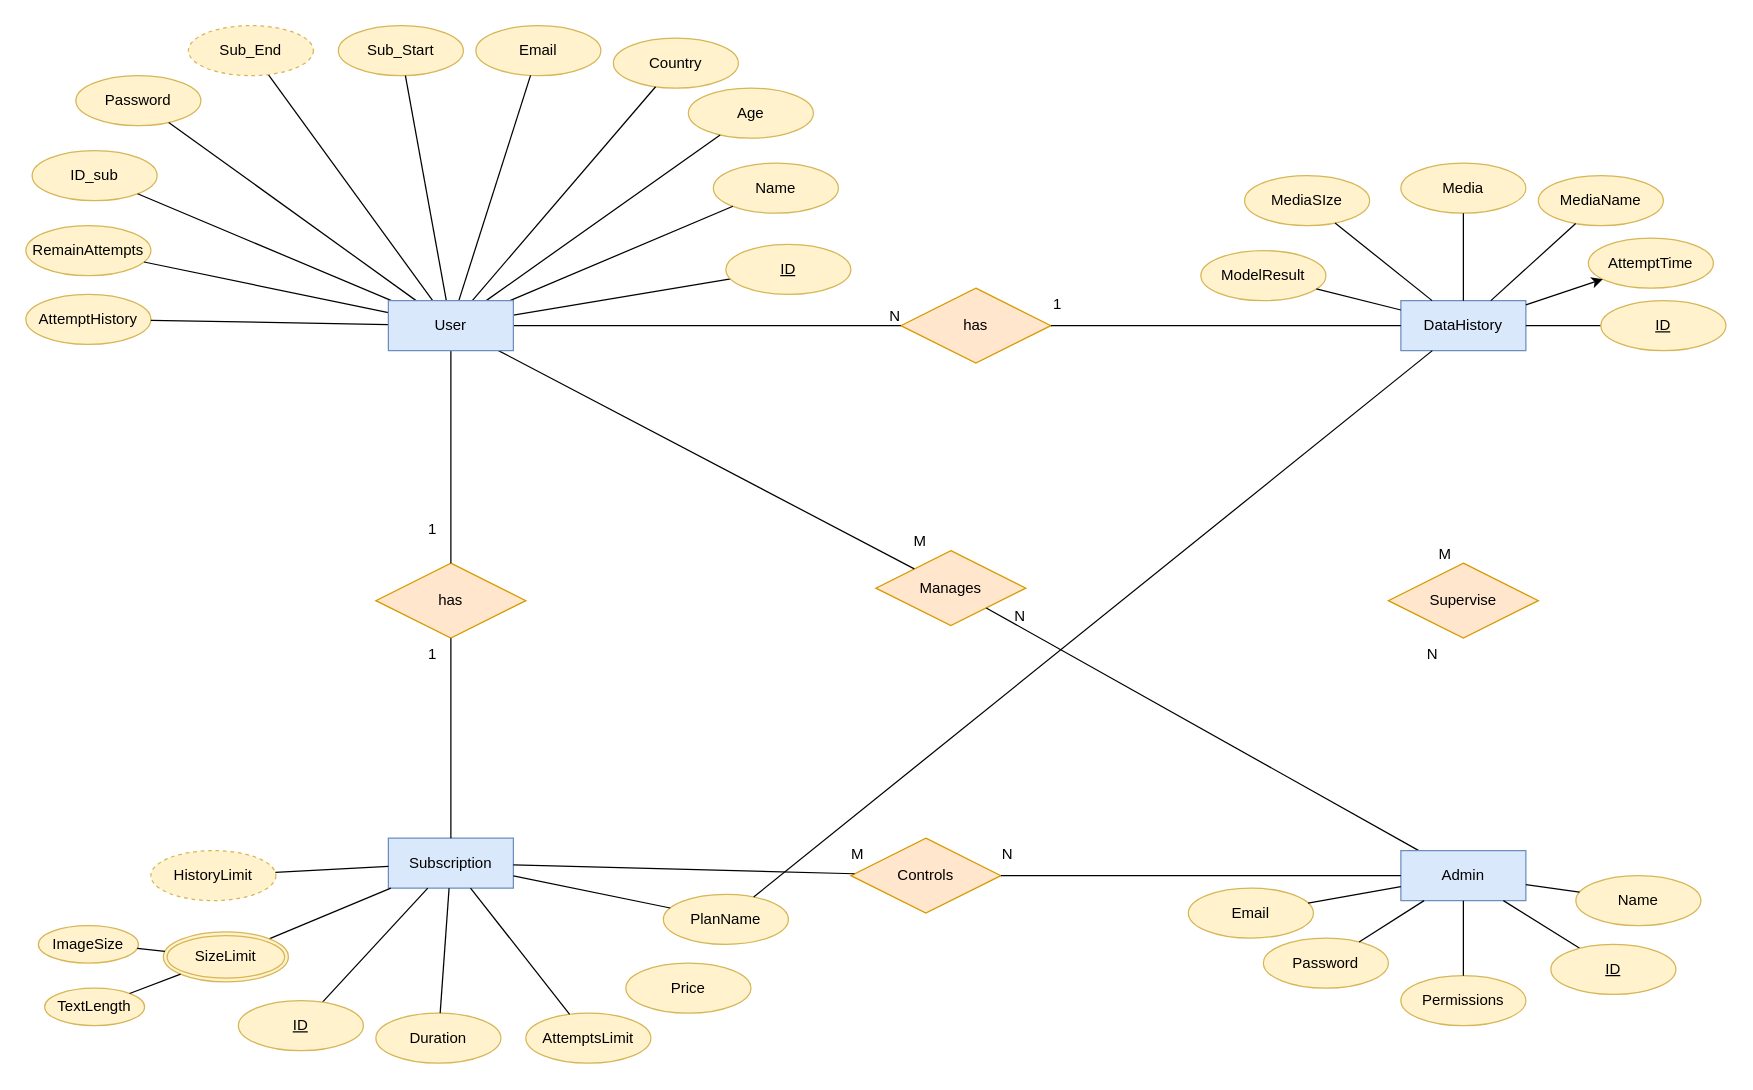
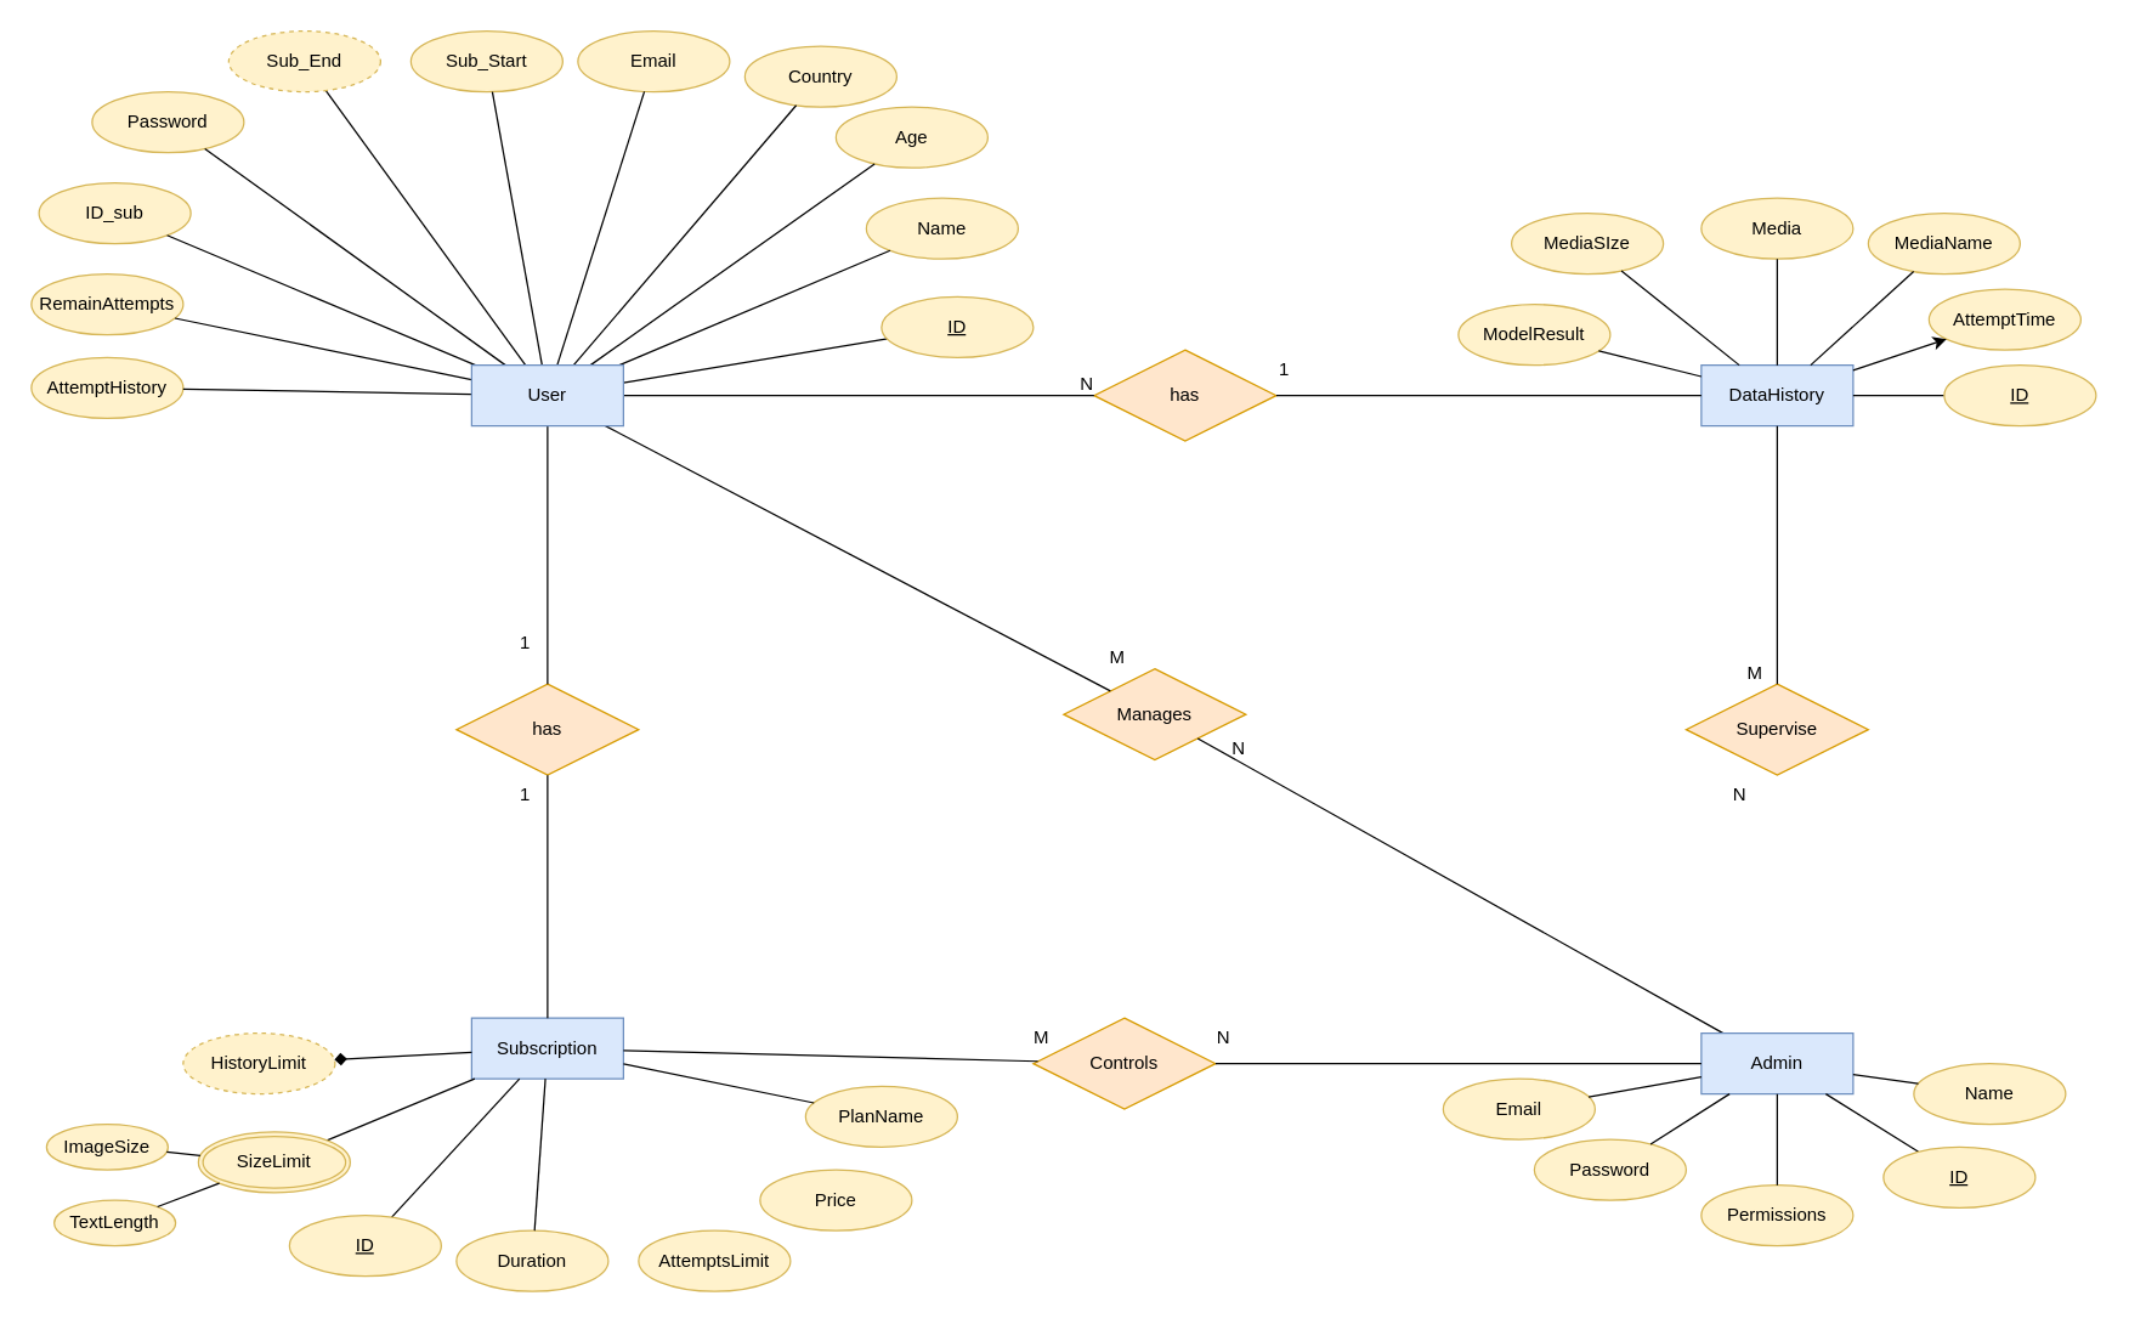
- <mxCell id="72" value="" style="endArrow=none;html=1;rounded=0;strokeOpacity=100;fillOpacity=100;" parent="1" source="24" target="37" edge="1"><mxGeometry relative="1" as="geometry"><mxPoint x="740" y="325" as="sourcePoint" /><mxPoint x="1230" y="480" as="targetPoint" /></mxGeometry></mxCell>
+ <mxCell id="72" value="" style="endArrow=none;html=1;rounded=0;strokeOpacity=100;fillOpacity=100;" parent="1" source="24" target="71" edge="1"><mxGeometry relative="1" as="geometry"><mxPoint x="740" y="325" as="sourcePoint" /><mxPoint x="1230" y="480" as="targetPoint" /></mxGeometry></mxCell>
- <mxCell id="41" value="" style="endArrow=none;html=1;rounded=0;strokeOpacity=100;fillOpacity=100;" parent="1" source="19" target="35" edge="1"><mxGeometry relative="1" as="geometry"><mxPoint x="437.18" y="950" as="sourcePoint" /><mxPoint x="597.18" y="950" as="targetPoint" /></mxGeometry></mxCell>
+ <mxCell id="41" value="" style="endArrow=diamond;html=1;rounded=0;strokeOpacity=100;fillOpacity=100;" parent="1" source="19" target="35" edge="1"><mxGeometry relative="1" as="geometry"><mxPoint x="437.18" y="950" as="sourcePoint" /><mxPoint x="597.18" y="950" as="targetPoint" /></mxGeometry></mxCell>
- <mxCell id="40" value="" style="endArrow=none;html=1;rounded=0;strokeOpacity=100;fillOpacity=100;" parent="1" source="19" target="38" edge="1"><mxGeometry relative="1" as="geometry"><mxPoint x="427.18" y="870" as="sourcePoint" /><mxPoint x="587.18" y="870" as="targetPoint" /></mxGeometry></mxCell>
